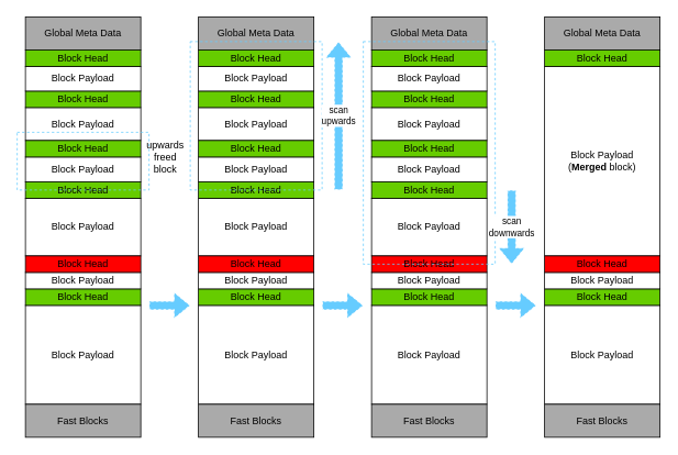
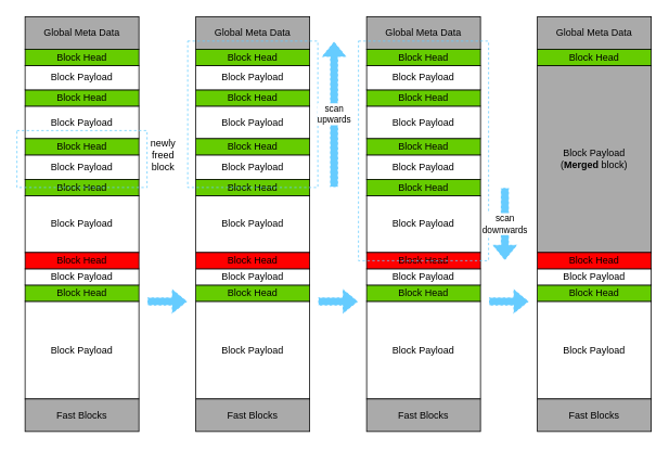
- <mxCell id="18" value="upwards freed block" style="text;html=1;strokeColor=none;fillColor=none;align=center;verticalAlign=middle;whiteSpace=wrap;rounded=0;dashed=1;" vertex="1" parent="1"><mxGeometry x="180" y="170" width="40" height="40" as="geometry" /></mxCell>
+ <mxCell id="18" value="newly freed block" style="text;html=1;strokeColor=none;fillColor=none;align=center;verticalAlign=middle;whiteSpace=wrap;rounded=0;dashed=1;" vertex="1" parent="1"><mxGeometry x="180" y="170" width="40" height="40" as="geometry" /></mxCell>
- <mxCell id="58" value="Block Payload&lt;br&gt;(&lt;b&gt;Merged&lt;/b&gt; block)" style="rounded=0;whiteSpace=wrap;html=1;container=0;" vertex="1" parent="53"><mxGeometry y="60" width="140" height="230" as="geometry" /></mxCell>
+ <mxCell id="58" value="Block Payload&lt;br&gt;(&lt;b&gt;Merged&lt;/b&gt; block)" style="rounded=0;whiteSpace=wrap;html=1;container=0;fillColor=#aaaaaa;" vertex="1" parent="53"><mxGeometry y="60" width="140" height="230" as="geometry" /></mxCell>
